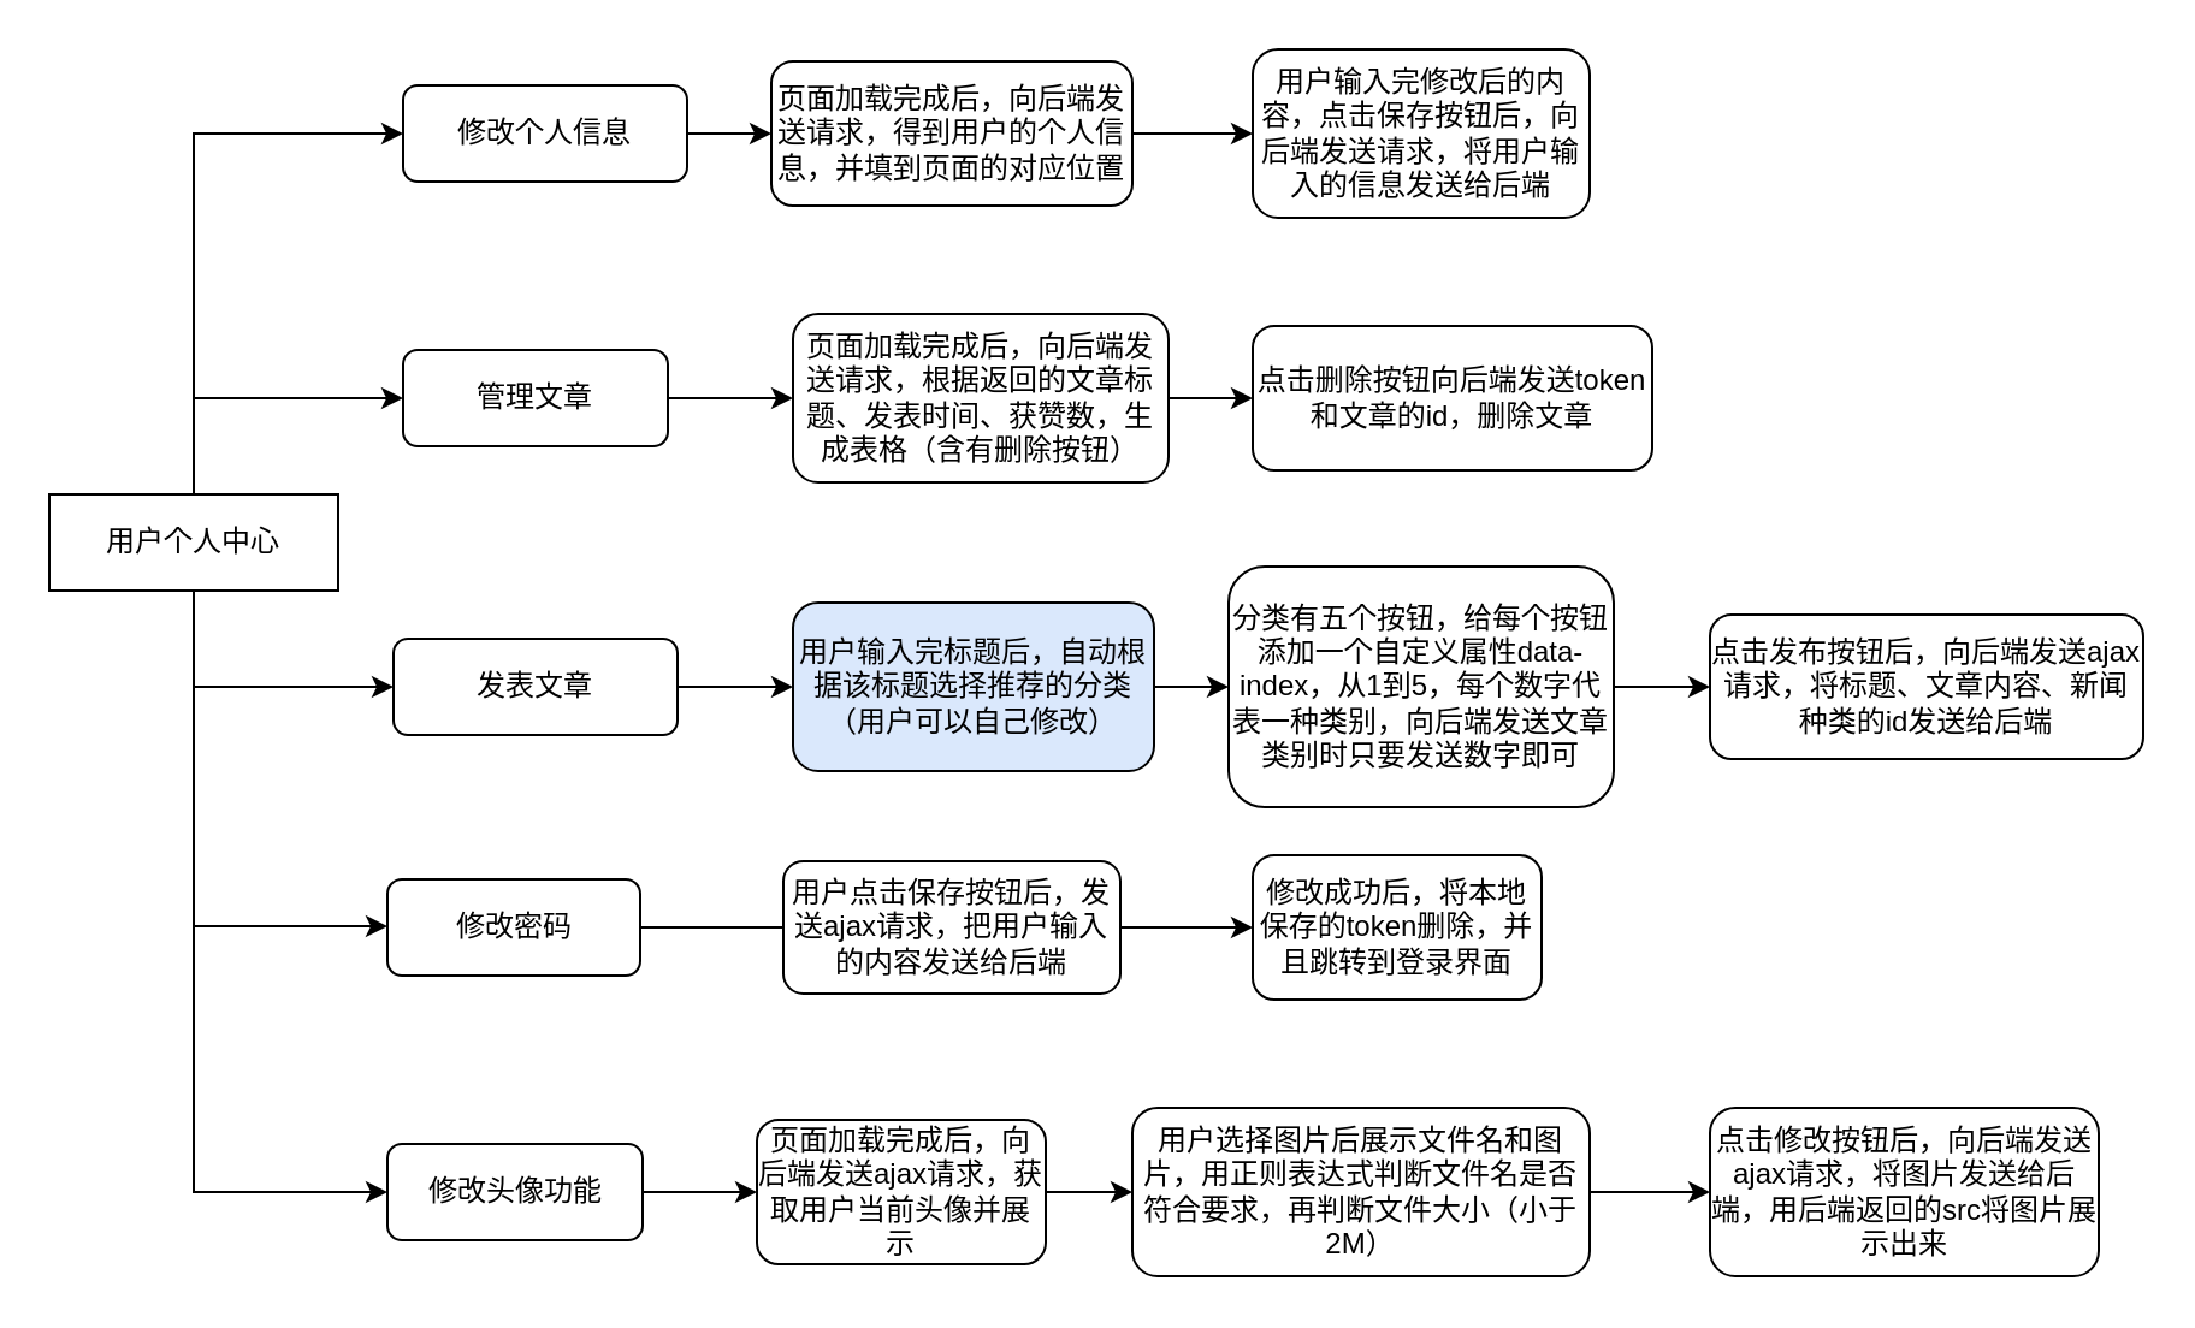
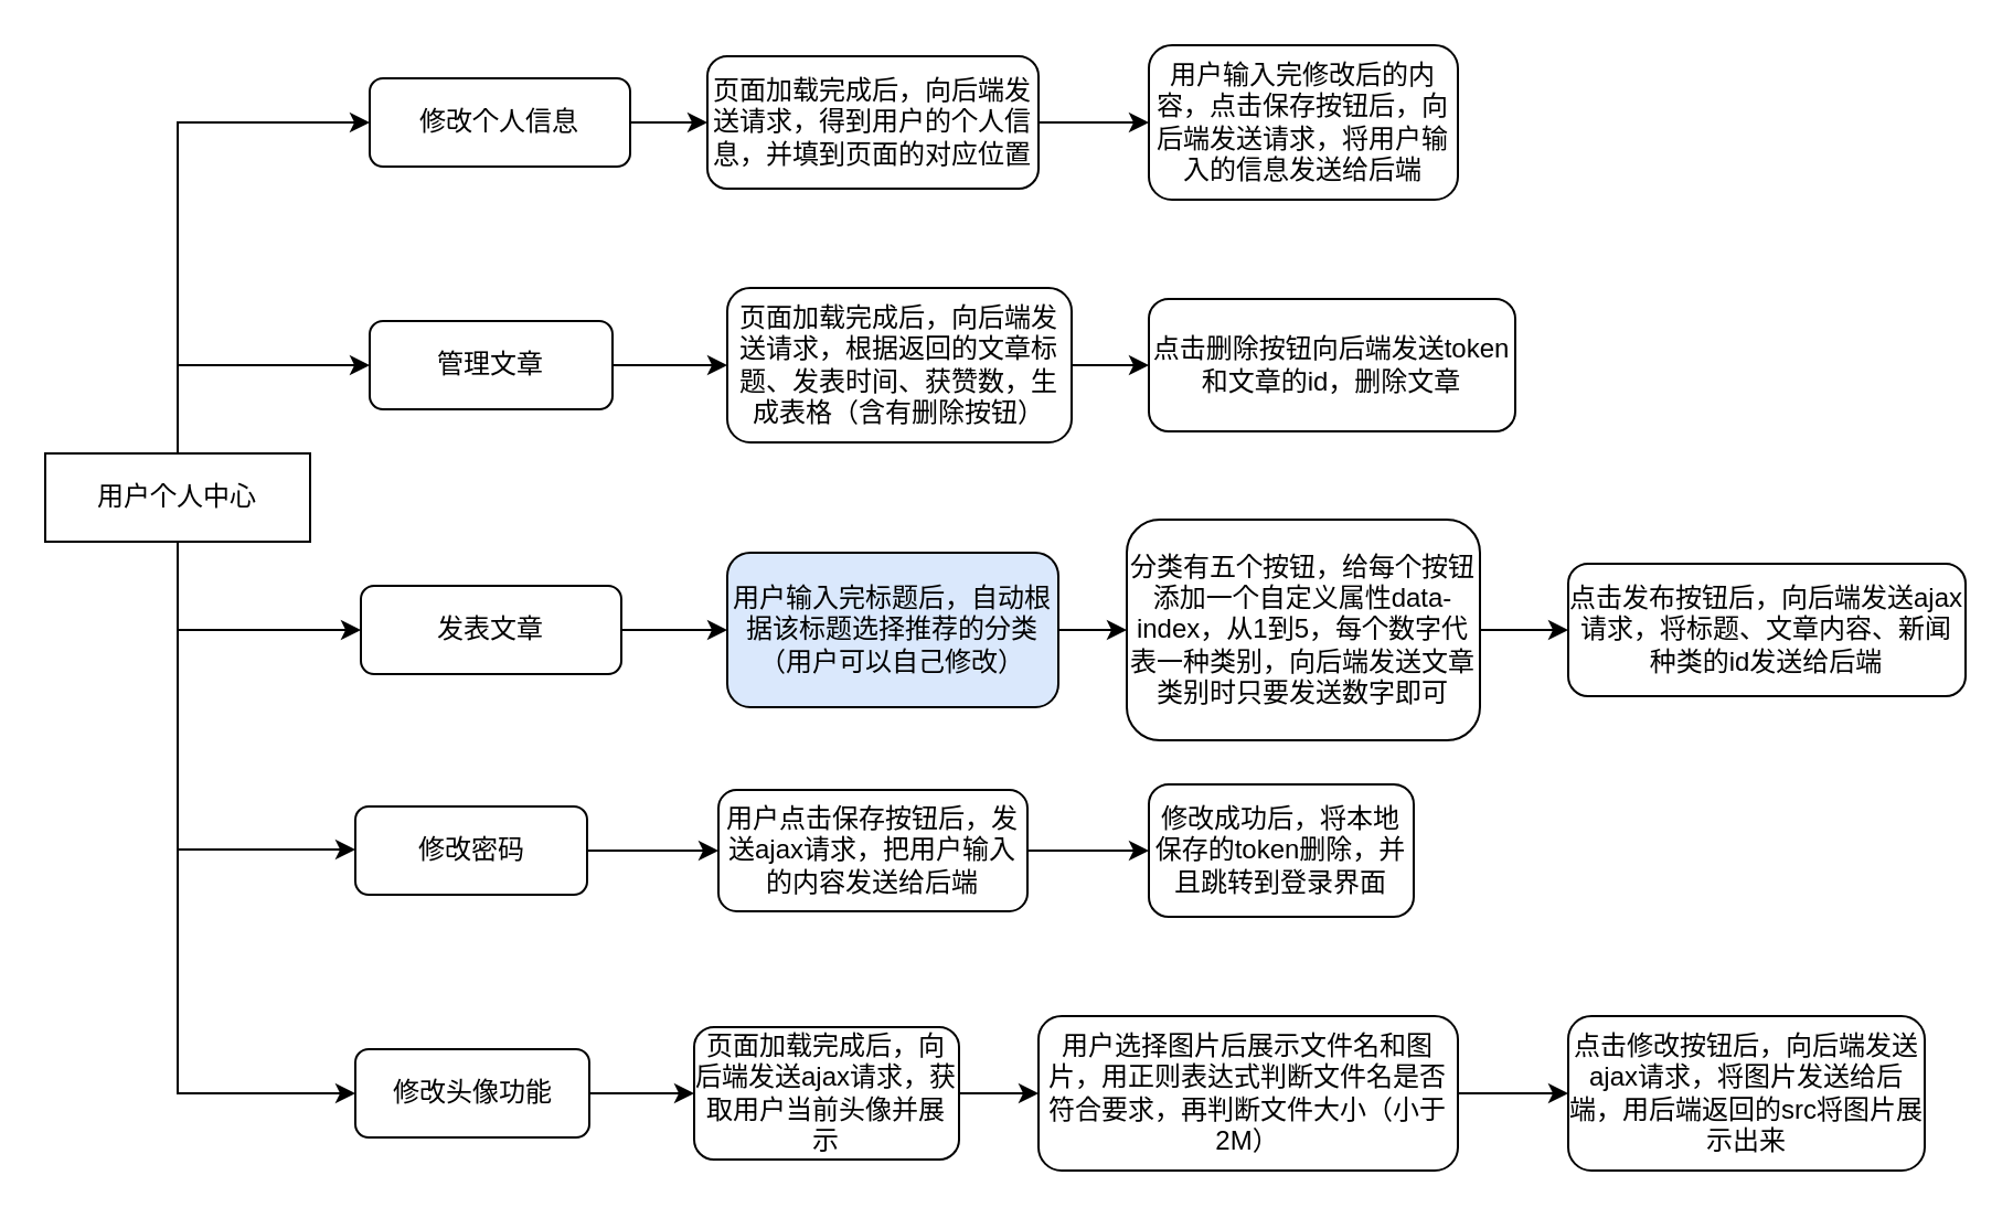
- <mxCell id="20" value="" style="edgeStyle=orthogonalEdgeStyle;rounded=0;orthogonalLoop=1;jettySize=auto;html=1;endArrow=none;" edge="1" parent="1" source="21" target="23"><mxGeometry relative="1" as="geometry" /></mxCell>
+ <mxCell id="20" value="" style="edgeStyle=orthogonalEdgeStyle;rounded=0;orthogonalLoop=1;jettySize=auto;html=1;" edge="1" parent="1" source="21" target="23"><mxGeometry relative="1" as="geometry" /></mxCell>
